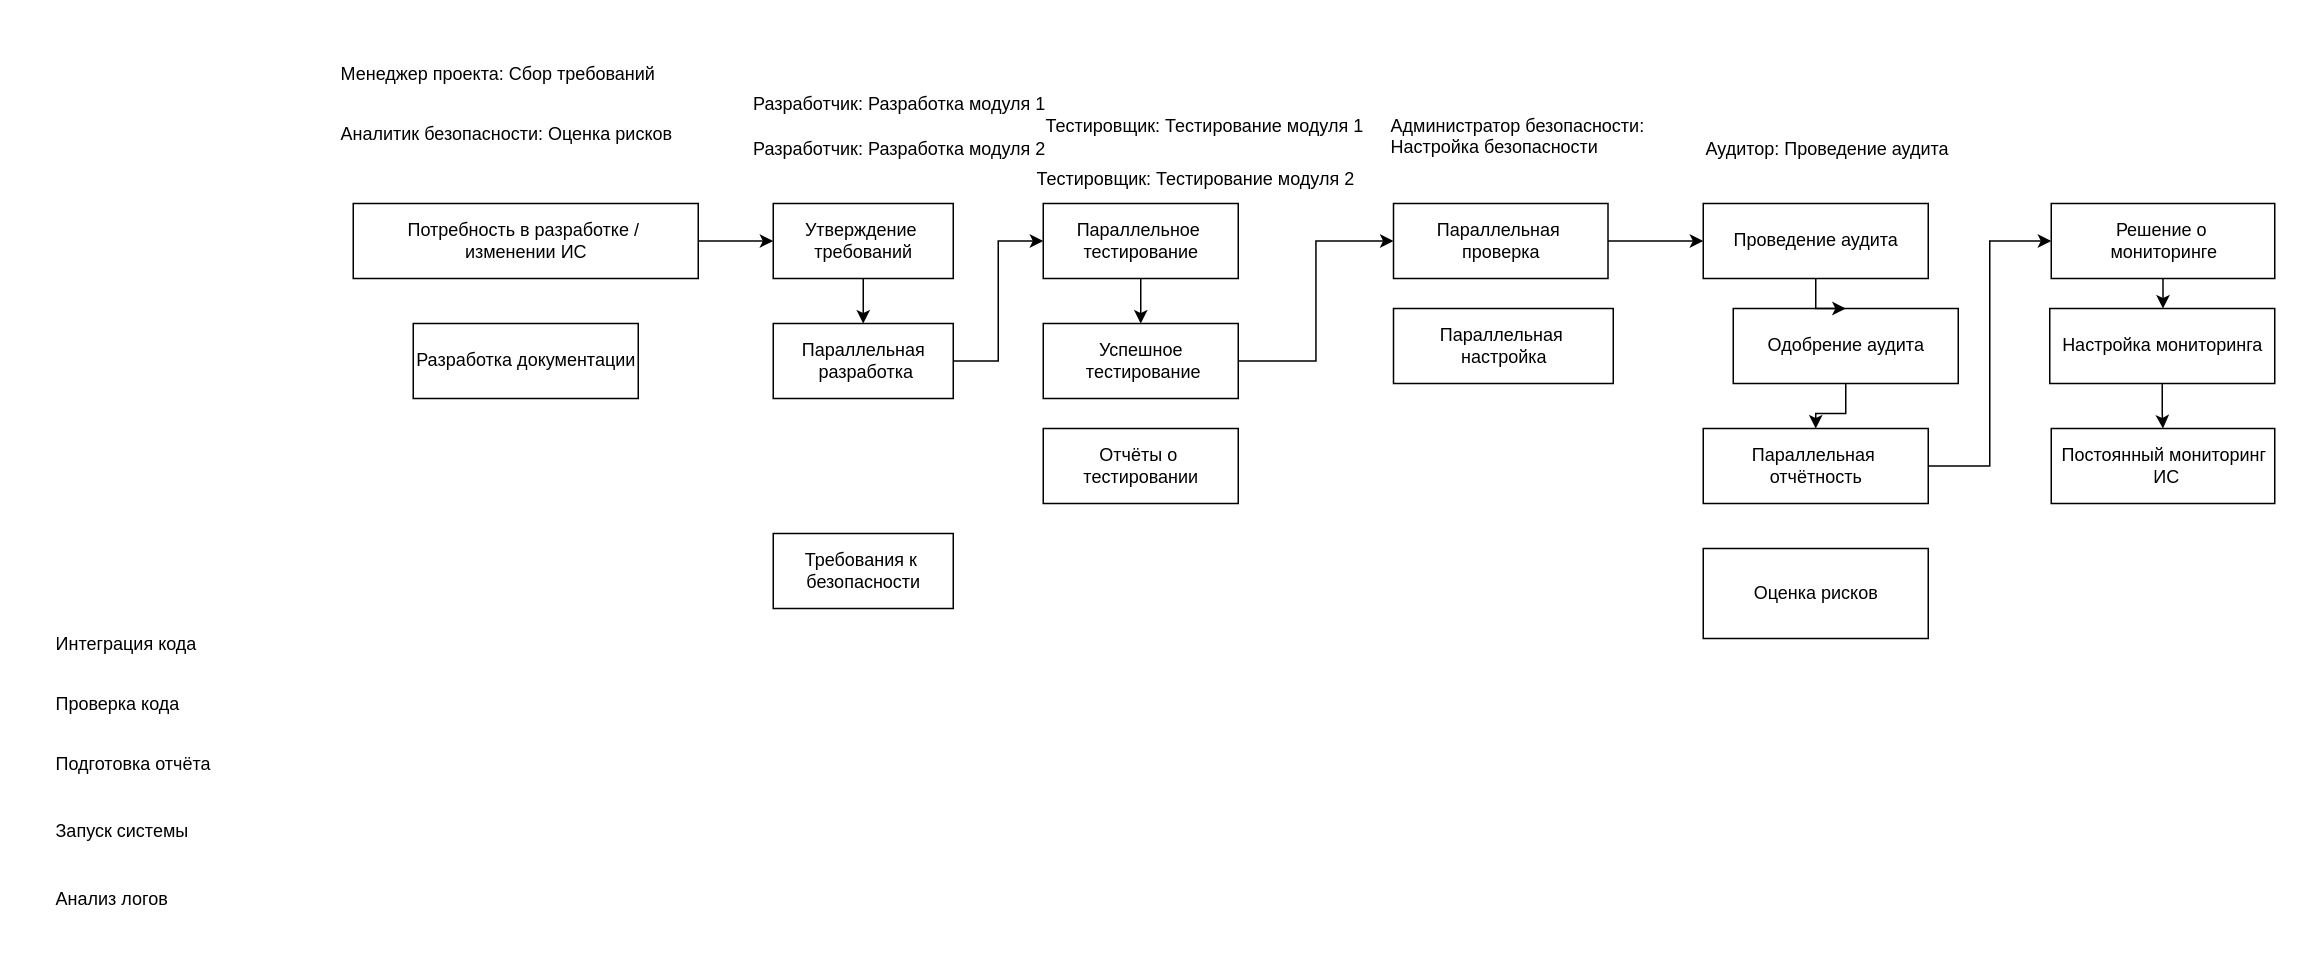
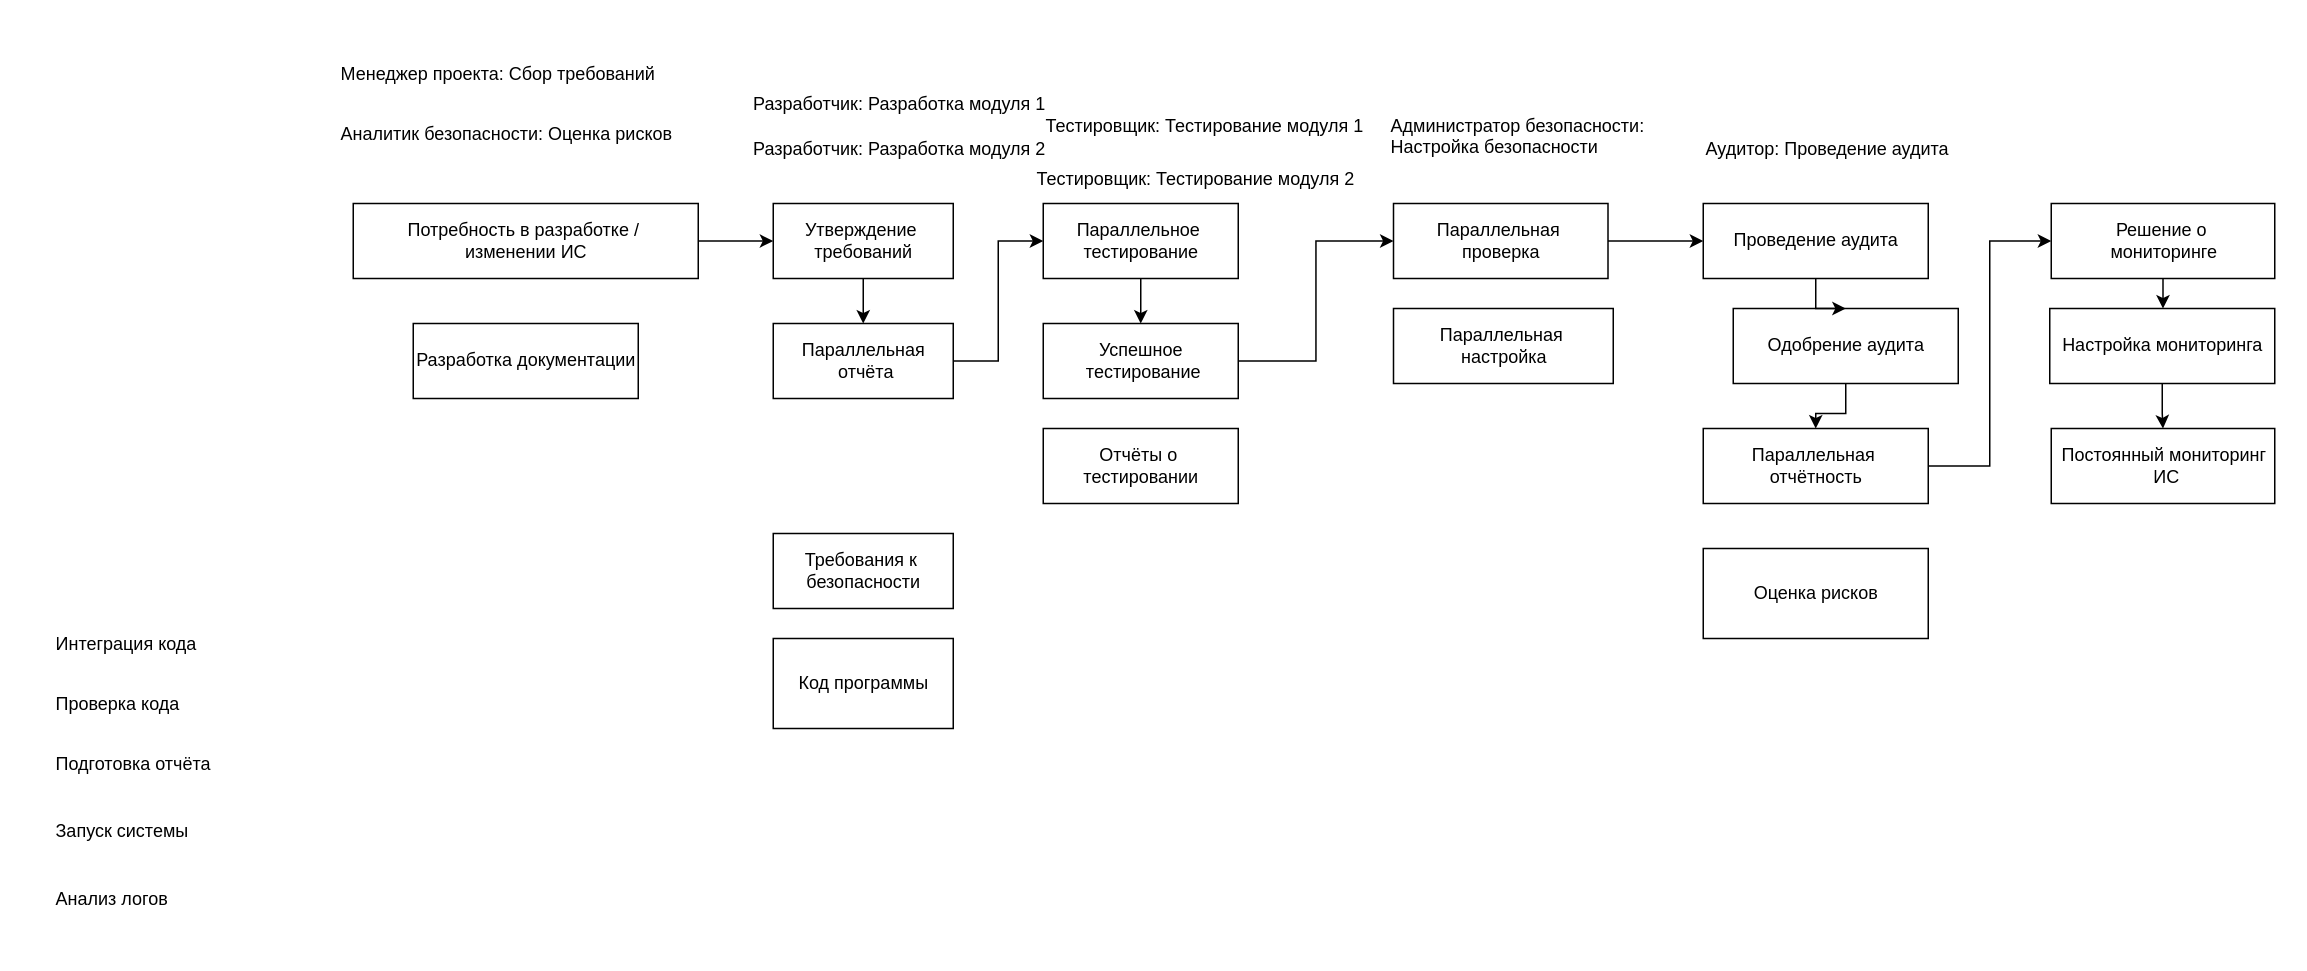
- <mxCell id="21" value="Параллельная&lt;div&gt;&amp;nbsp;разработка&lt;/div&gt;" style="parallelGateway;html=1;" parent="1" vertex="1"><mxGeometry x="500" y="200" width="120" height="50" as="geometry" /></mxCell>
+ <mxCell id="21" value="Параллельная&lt;div&gt;&amp;nbsp;отчёта&lt;/div&gt;" style="parallelGateway;html=1;" parent="1" vertex="1"><mxGeometry x="500" y="200" width="120" height="50" as="geometry" /></mxCell>
+ <mxCell id="30" value="Код программы" style="dataObject;html=1;" parent="1" vertex="1"><mxGeometry x="500" y="410" width="120" height="60" as="geometry" /></mxCell>
